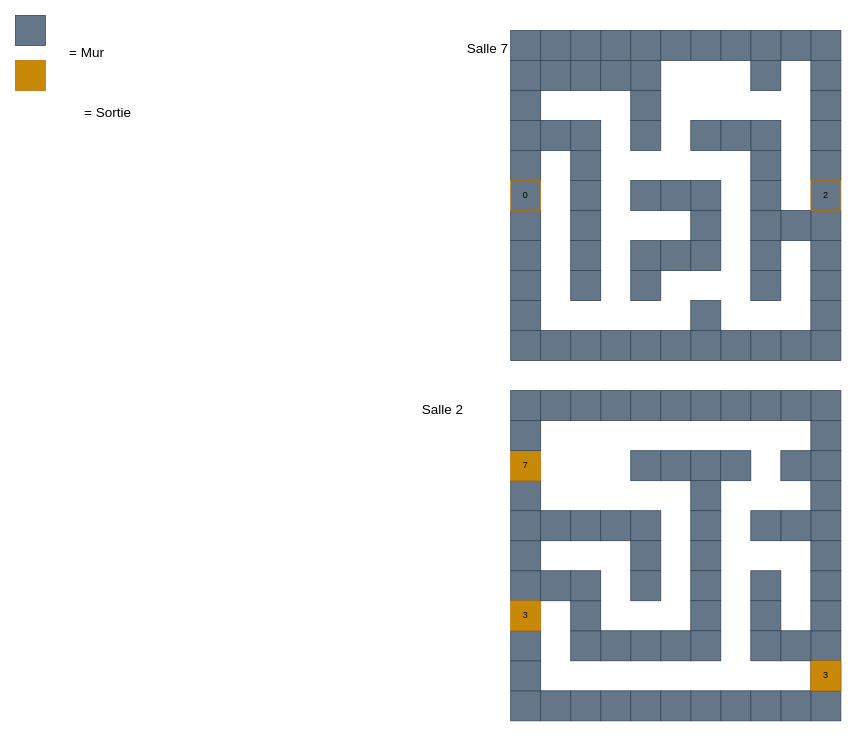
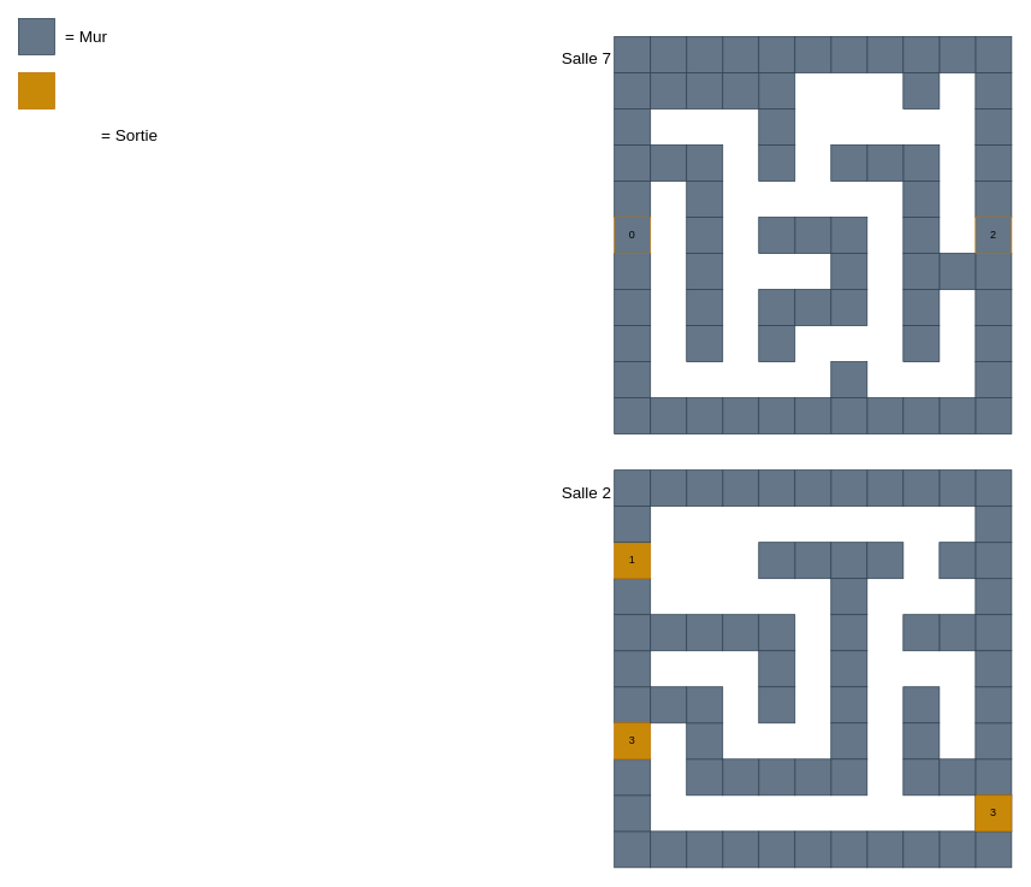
- <mxCell id="41" value="&lt;font style=&quot;font-size: 18px;&quot;&gt;= Mur&lt;/font&gt;" style="text;html=1;strokeColor=none;fillColor=none;align=left;verticalAlign=middle;whiteSpace=wrap;rounded=0;" vertex="1" parent="1"><mxGeometry x="90" y="55" width="60" height="30" as="geometry" /></mxCell>
+ <mxCell id="41" value="&lt;font style=&quot;font-size: 18px;&quot;&gt;= Mur&lt;/font&gt;" style="text;html=1;strokeColor=none;fillColor=none;align=left;verticalAlign=middle;whiteSpace=wrap;rounded=0;" vertex="1" parent="1"><mxGeometry x="70" y="25" width="60" height="30" as="geometry" /></mxCell>
- <mxCell id="132" value="&lt;span style=&quot;font-size: 18px;&quot;&gt;Salle 2&lt;/span&gt;" style="text;html=1;strokeColor=none;fillColor=none;align=left;verticalAlign=middle;whiteSpace=wrap;rounded=0;" vertex="1" parent="1"><mxGeometry x="560" y="530" width="60" height="30" as="geometry" /></mxCell>
+ <mxCell id="132" value="&lt;span style=&quot;font-size: 18px;&quot;&gt;Salle 2&lt;/span&gt;" style="text;html=1;strokeColor=none;fillColor=none;align=left;verticalAlign=middle;whiteSpace=wrap;rounded=0;" vertex="1" parent="1"><mxGeometry x="620" y="530" width="60" height="30" as="geometry" /></mxCell>
- <mxCell id="111" value="7" style="whiteSpace=wrap;html=1;aspect=fixed;fillColor=#C98908;fontColor=#000000;strokeColor=#BD7000;direction=south;" vertex="1" parent="1"><mxGeometry x="680" y="600" width="40" height="40" as="geometry" /></mxCell>
+ <mxCell id="111" value="1" style="whiteSpace=wrap;html=1;aspect=fixed;fillColor=#C98908;fontColor=#000000;strokeColor=#BD7000;direction=south;" vertex="1" parent="1"><mxGeometry x="680" y="600" width="40" height="40" as="geometry" /></mxCell>
